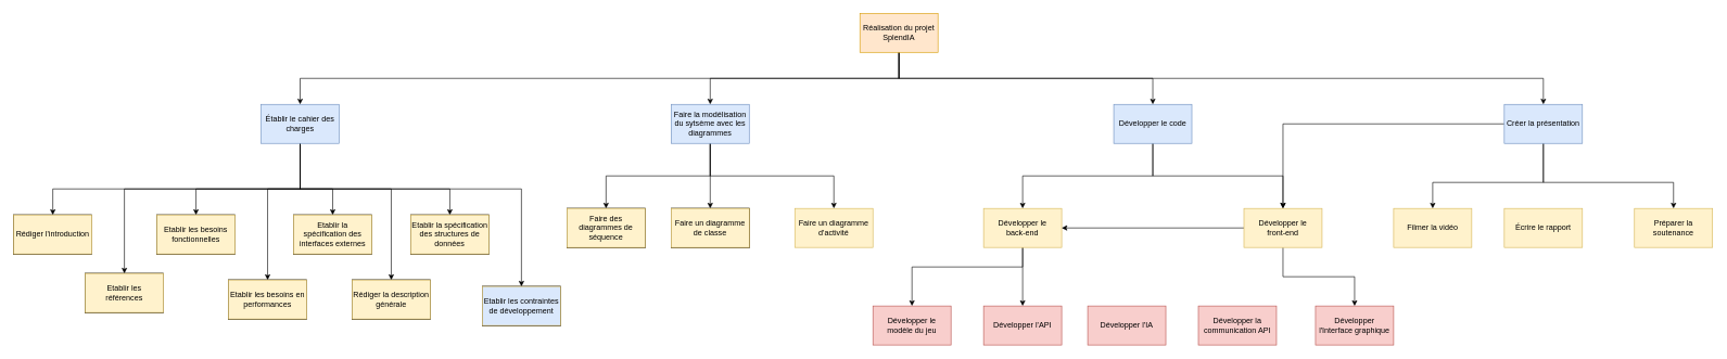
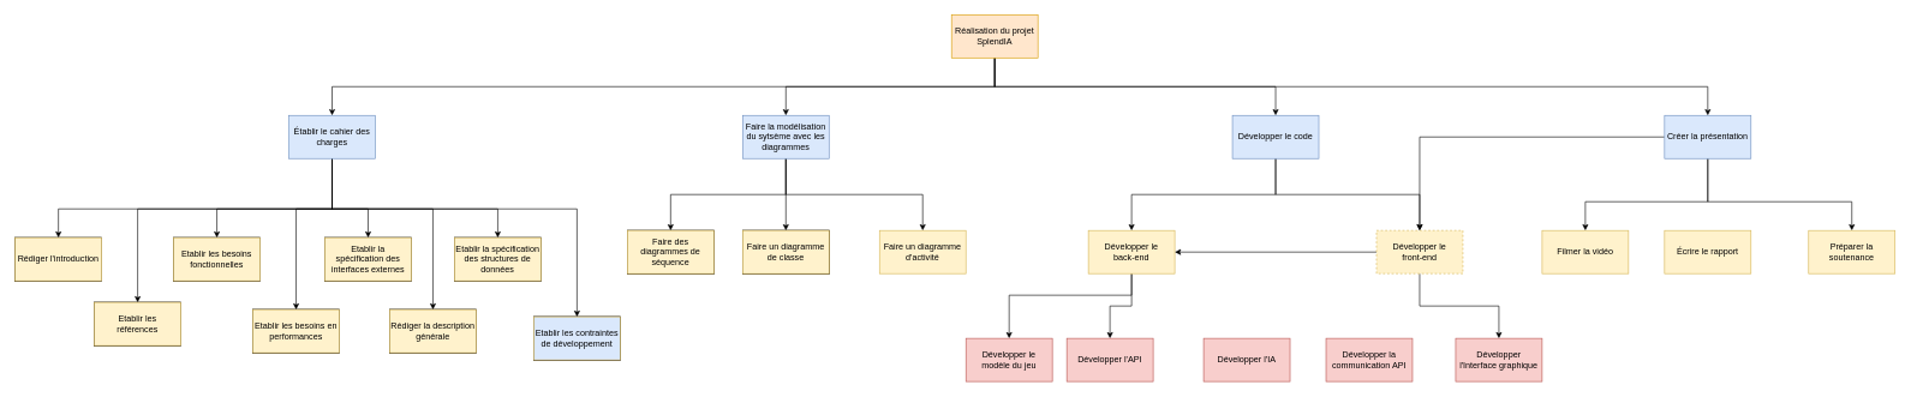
- <mxCell id="43" value="Développer le &lt;br&gt;front-end" style="rounded=0;whiteSpace=wrap;html=1;fillColor=#fff2cc;strokeColor=#d6b656;" parent="1" vertex="1"><mxGeometry x="1910" y="320" width="120" height="60" as="geometry" /></mxCell>
+ <mxCell id="43" value="Développer le &lt;br&gt;front-end" style="rounded=0;whiteSpace=wrap;html=1;fillColor=#fff2cc;strokeColor=#d6b656;dashed=1;" parent="1" vertex="1"><mxGeometry x="1910" y="320" width="120" height="60" as="geometry" /></mxCell>
- <mxCell id="46" value="Développer l'API" style="rounded=0;whiteSpace=wrap;html=1;fillColor=#f8cecc;strokeColor=#b85450;" parent="1" vertex="1"><mxGeometry x="1510" y="470" width="120" height="60" as="geometry" /></mxCell>
+ <mxCell id="46" value="Développer l'API" style="rounded=0;whiteSpace=wrap;html=1;fillColor=#f8cecc;strokeColor=#b85450;" parent="1" vertex="1"><mxGeometry x="1480" y="470" width="120" height="60" as="geometry" /></mxCell>
